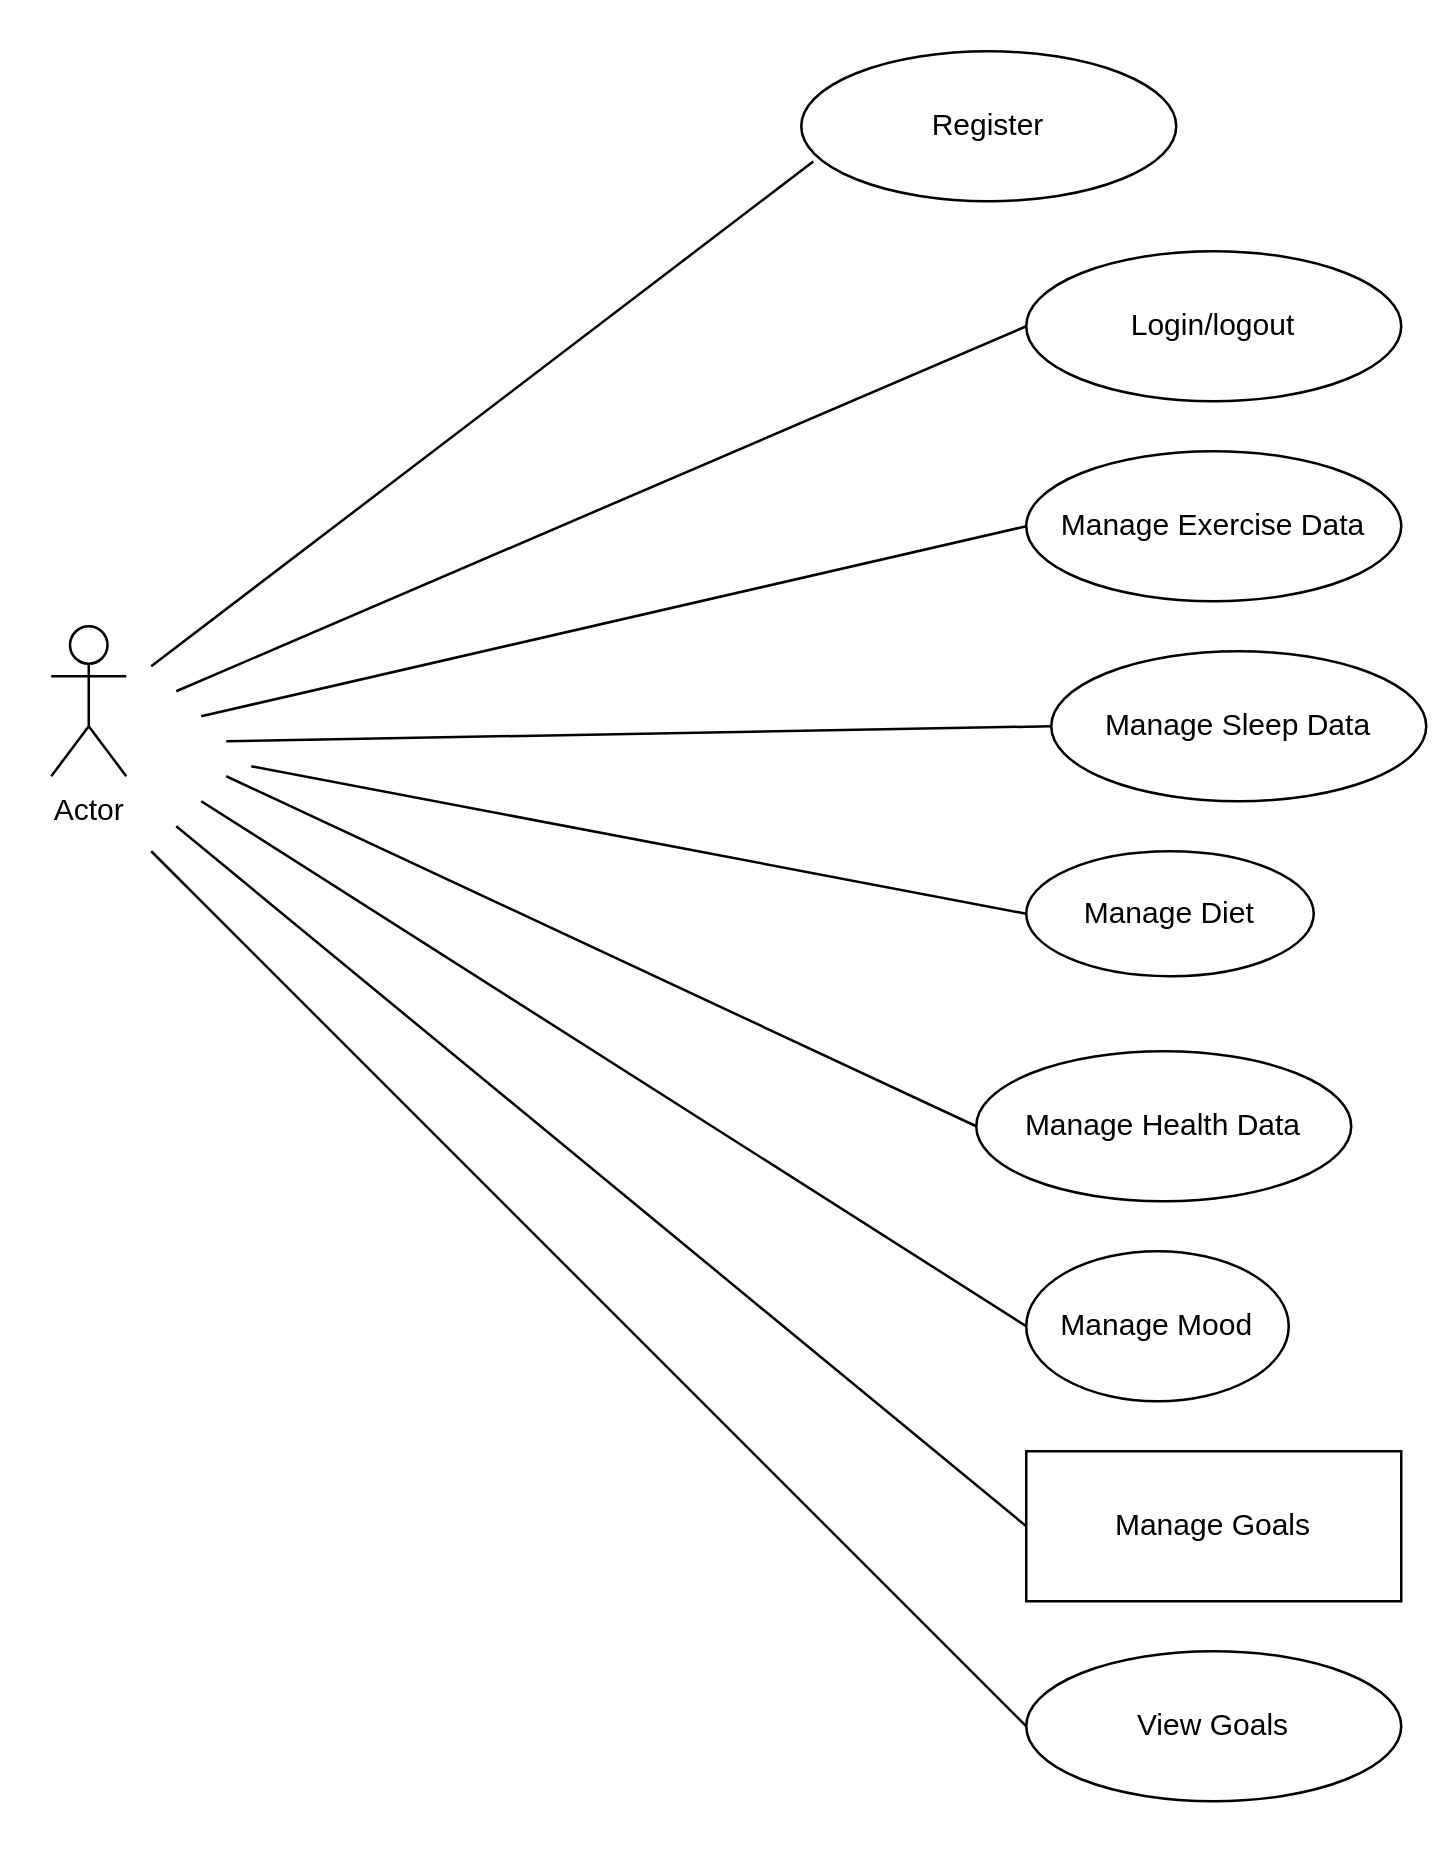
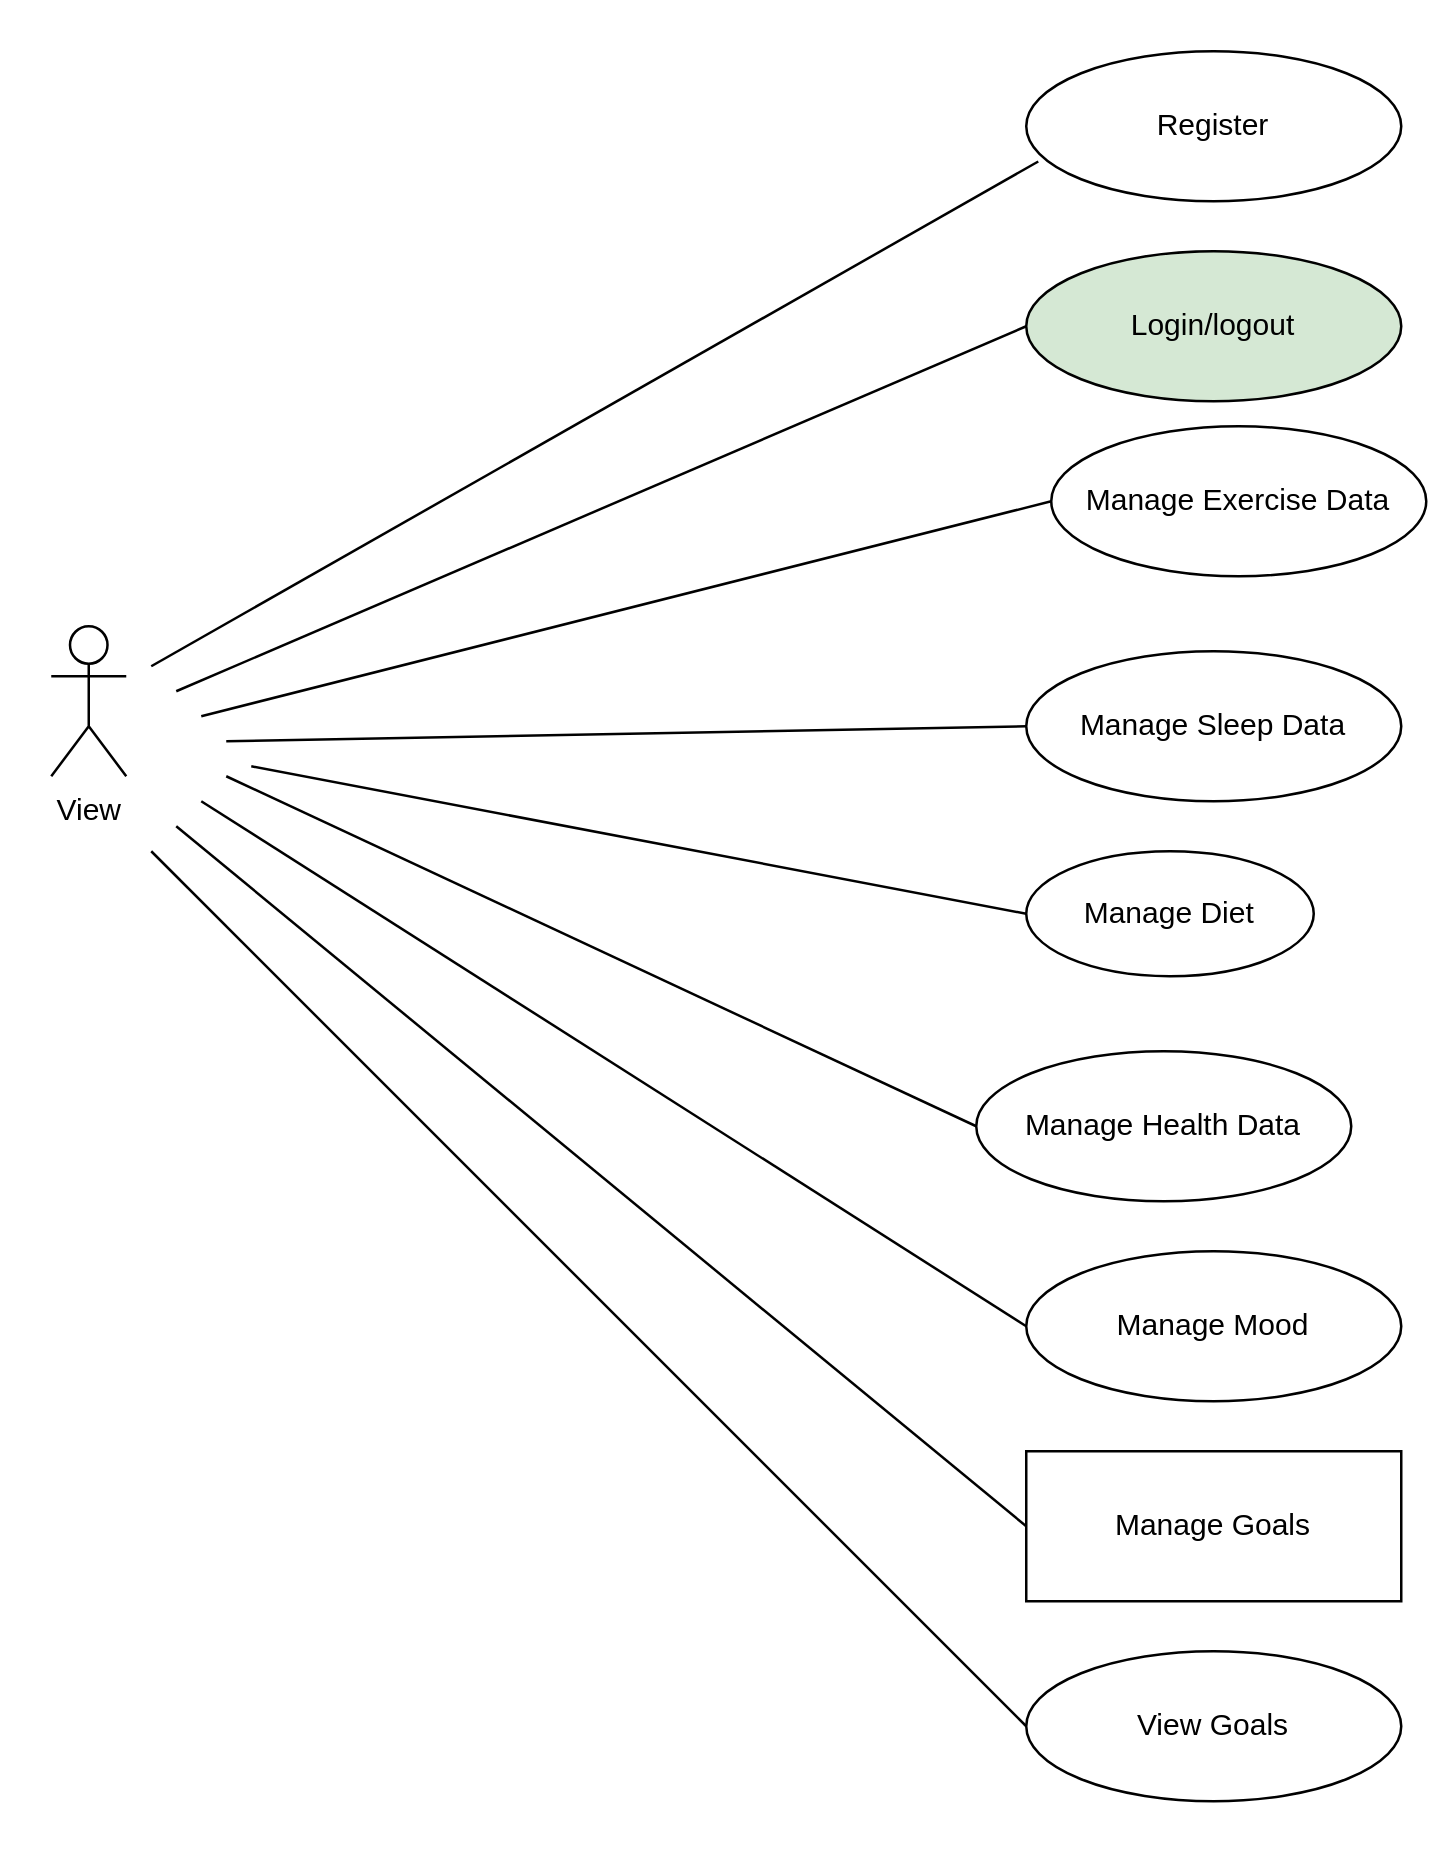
- <mxCell id="7" value="Register" style="ellipse;whiteSpace=wrap;html=1;" parent="1" vertex="1"><mxGeometry x="320" y="20" width="150" height="60" as="geometry" /></mxCell>
+ <mxCell id="7" value="Register" style="ellipse;whiteSpace=wrap;html=1;" parent="1" vertex="1"><mxGeometry x="410" y="20" width="150" height="60" as="geometry" /></mxCell>
- <mxCell id="3" value="Login/logout" style="ellipse;whiteSpace=wrap;html=1;" parent="1" vertex="1"><mxGeometry x="410" y="100" width="150" height="60" as="geometry" /></mxCell>
+ <mxCell id="3" value="Login/logout" style="ellipse;whiteSpace=wrap;html=1;fillColor=#d5e8d4;" parent="1" vertex="1"><mxGeometry x="410" y="100" width="150" height="60" as="geometry" /></mxCell>
- <mxCell id="4" value="Manage Exercise Data" style="ellipse;whiteSpace=wrap;html=1;" parent="1" vertex="1"><mxGeometry x="410" y="180" width="150" height="60" as="geometry" /></mxCell>
+ <mxCell id="4" value="Manage Exercise Data" style="ellipse;whiteSpace=wrap;html=1;" parent="1" vertex="1"><mxGeometry x="420" y="170" width="150" height="60" as="geometry" /></mxCell>
- <mxCell id="5" value="Manage Sleep Data" style="ellipse;whiteSpace=wrap;html=1;" parent="1" vertex="1"><mxGeometry x="420" y="260" width="150" height="60" as="geometry" /></mxCell>
+ <mxCell id="5" value="Manage Sleep Data" style="ellipse;whiteSpace=wrap;html=1;" parent="1" vertex="1"><mxGeometry x="410" y="260" width="150" height="60" as="geometry" /></mxCell>
- <mxCell id="2" value="Actor" style="shape=umlActor;verticalLabelPosition=bottom;verticalAlign=top;html=1;outlineConnect=0;" parent="1" vertex="1"><mxGeometry x="20" y="250" width="30" height="60" as="geometry" /></mxCell>
+ <mxCell id="2" value="View" style="shape=umlActor;verticalLabelPosition=bottom;verticalAlign=top;html=1;outlineConnect=0;" parent="1" vertex="1"><mxGeometry x="20" y="250" width="30" height="60" as="geometry" /></mxCell>
- <mxCell id="9" value="Manage Mood" style="ellipse;whiteSpace=wrap;html=1;" parent="1" vertex="1"><mxGeometry x="410" y="500" width="105" height="60" as="geometry" /></mxCell>
+ <mxCell id="9" value="Manage Mood" style="ellipse;whiteSpace=wrap;html=1;" parent="1" vertex="1"><mxGeometry x="410" y="500" width="150" height="60" as="geometry" /></mxCell>
